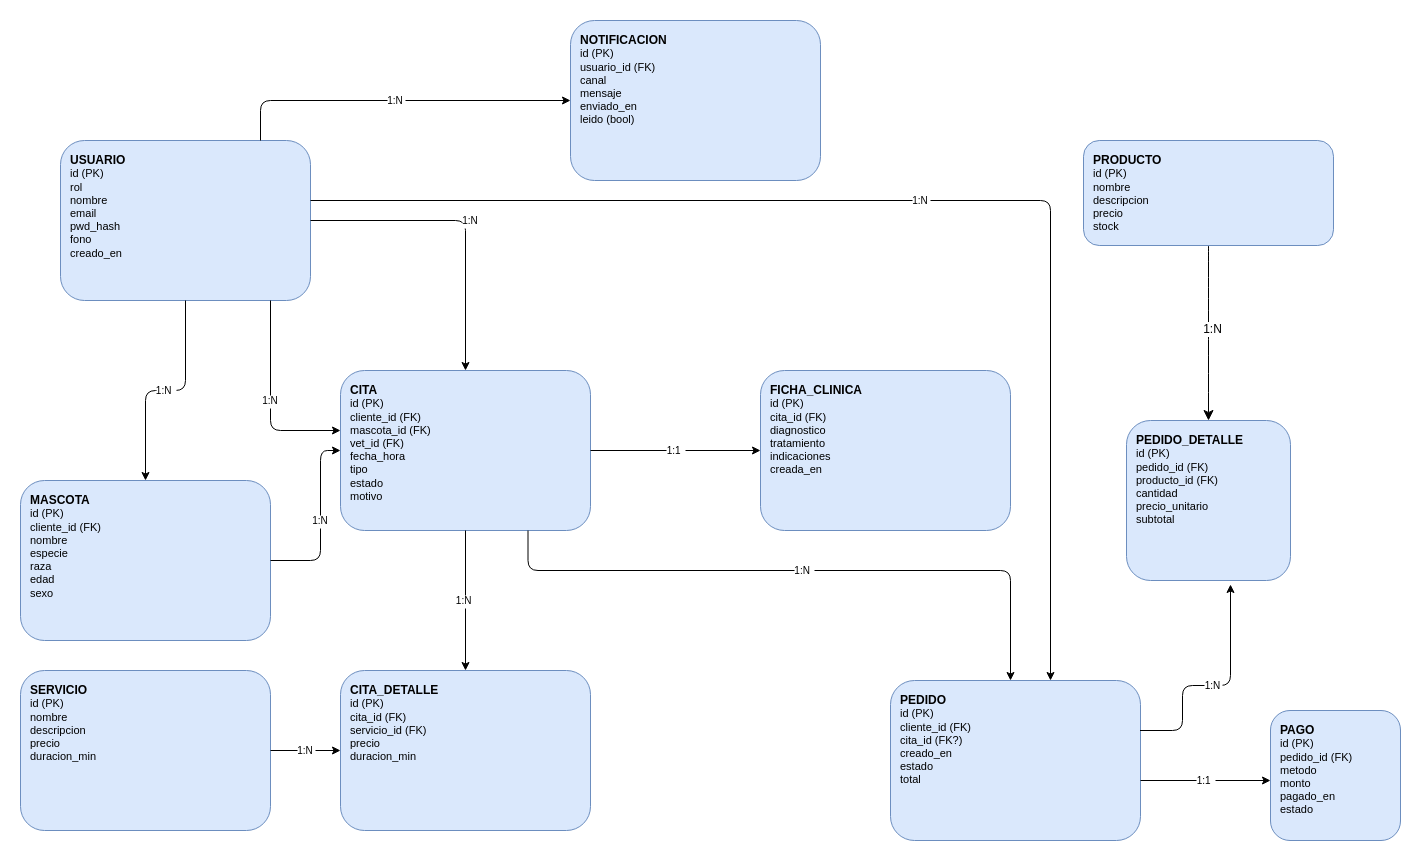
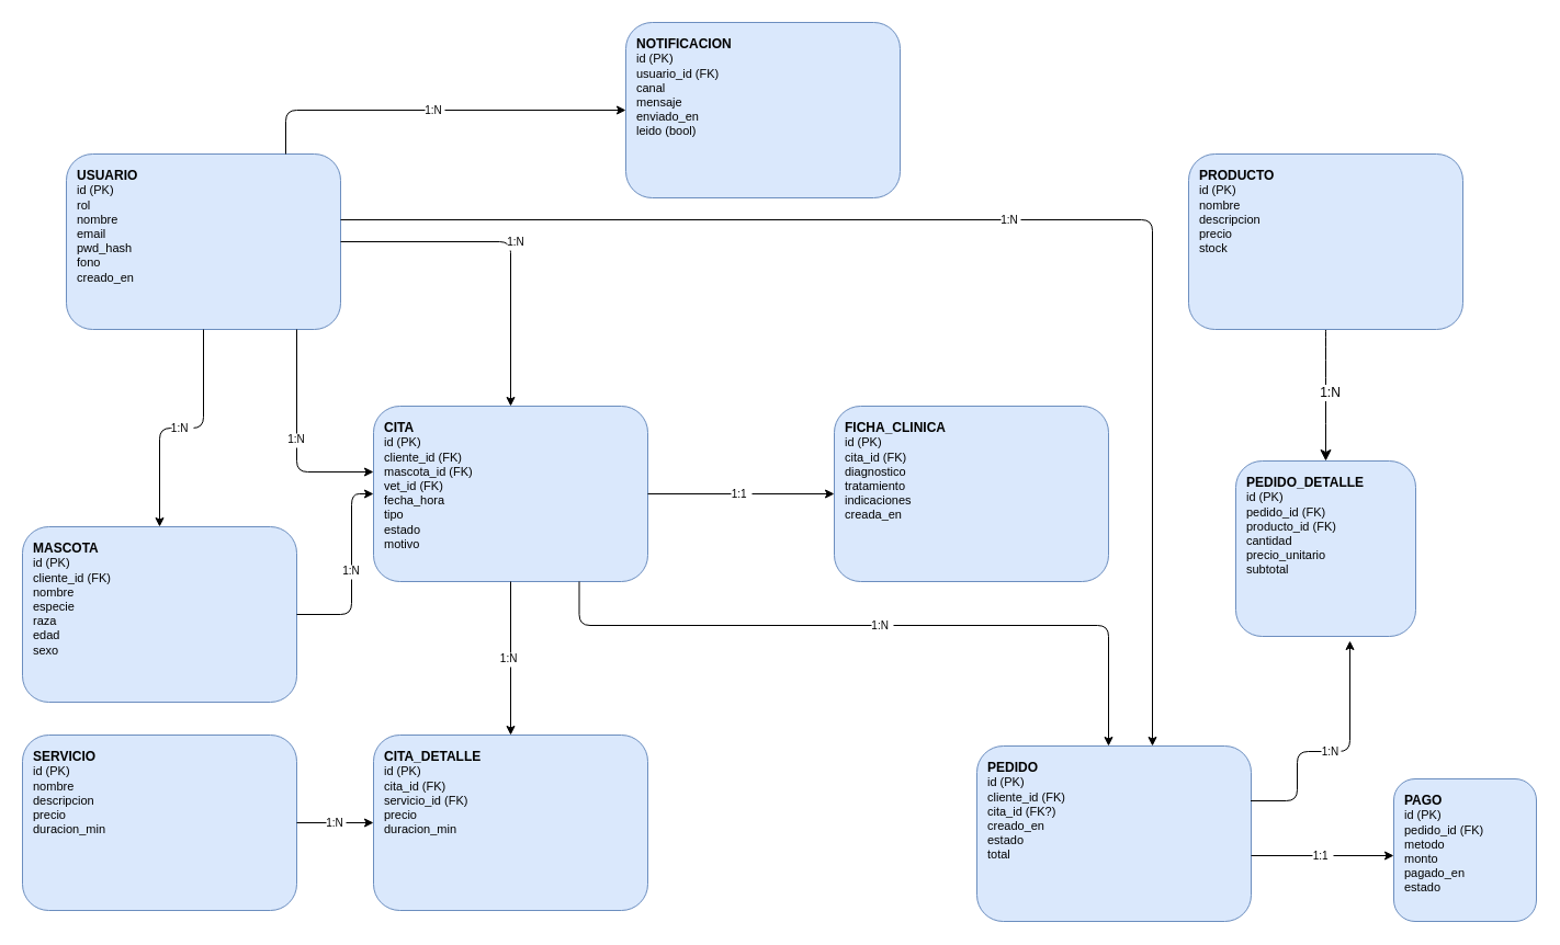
- <mxCell id="10" value="&lt;b&gt;PRODUCTO&lt;/b&gt;&lt;br/&gt;&lt;div style='font-size:11px; line-height:1.2'&gt;id (PK)&lt;br/&gt;nombre&lt;br/&gt;descripcion&lt;br/&gt;precio&lt;br/&gt;stock&lt;/div&gt;" style="rounded=1;whiteSpace=wrap;html=1;align=left;verticalAlign=top;fillColor=#dae8fc;strokeColor=#6c8ebf;fontSize=12;spacingLeft=8;spacingTop=6;" vertex="1" parent="1"><mxGeometry x="1083" y="140" width="250" height="105" as="geometry" /></mxCell>
+ <mxCell id="10" value="&lt;b&gt;PRODUCTO&lt;/b&gt;&lt;br/&gt;&lt;div style='font-size:11px; line-height:1.2'&gt;id (PK)&lt;br/&gt;nombre&lt;br/&gt;descripcion&lt;br/&gt;precio&lt;br/&gt;stock&lt;/div&gt;" style="rounded=1;whiteSpace=wrap;html=1;align=left;verticalAlign=top;fillColor=#dae8fc;strokeColor=#6c8ebf;fontSize=12;spacingLeft=8;spacingTop=6;" vertex="1" parent="1"><mxGeometry x="1083" y="140" width="250" height="160" as="geometry" /></mxCell>
